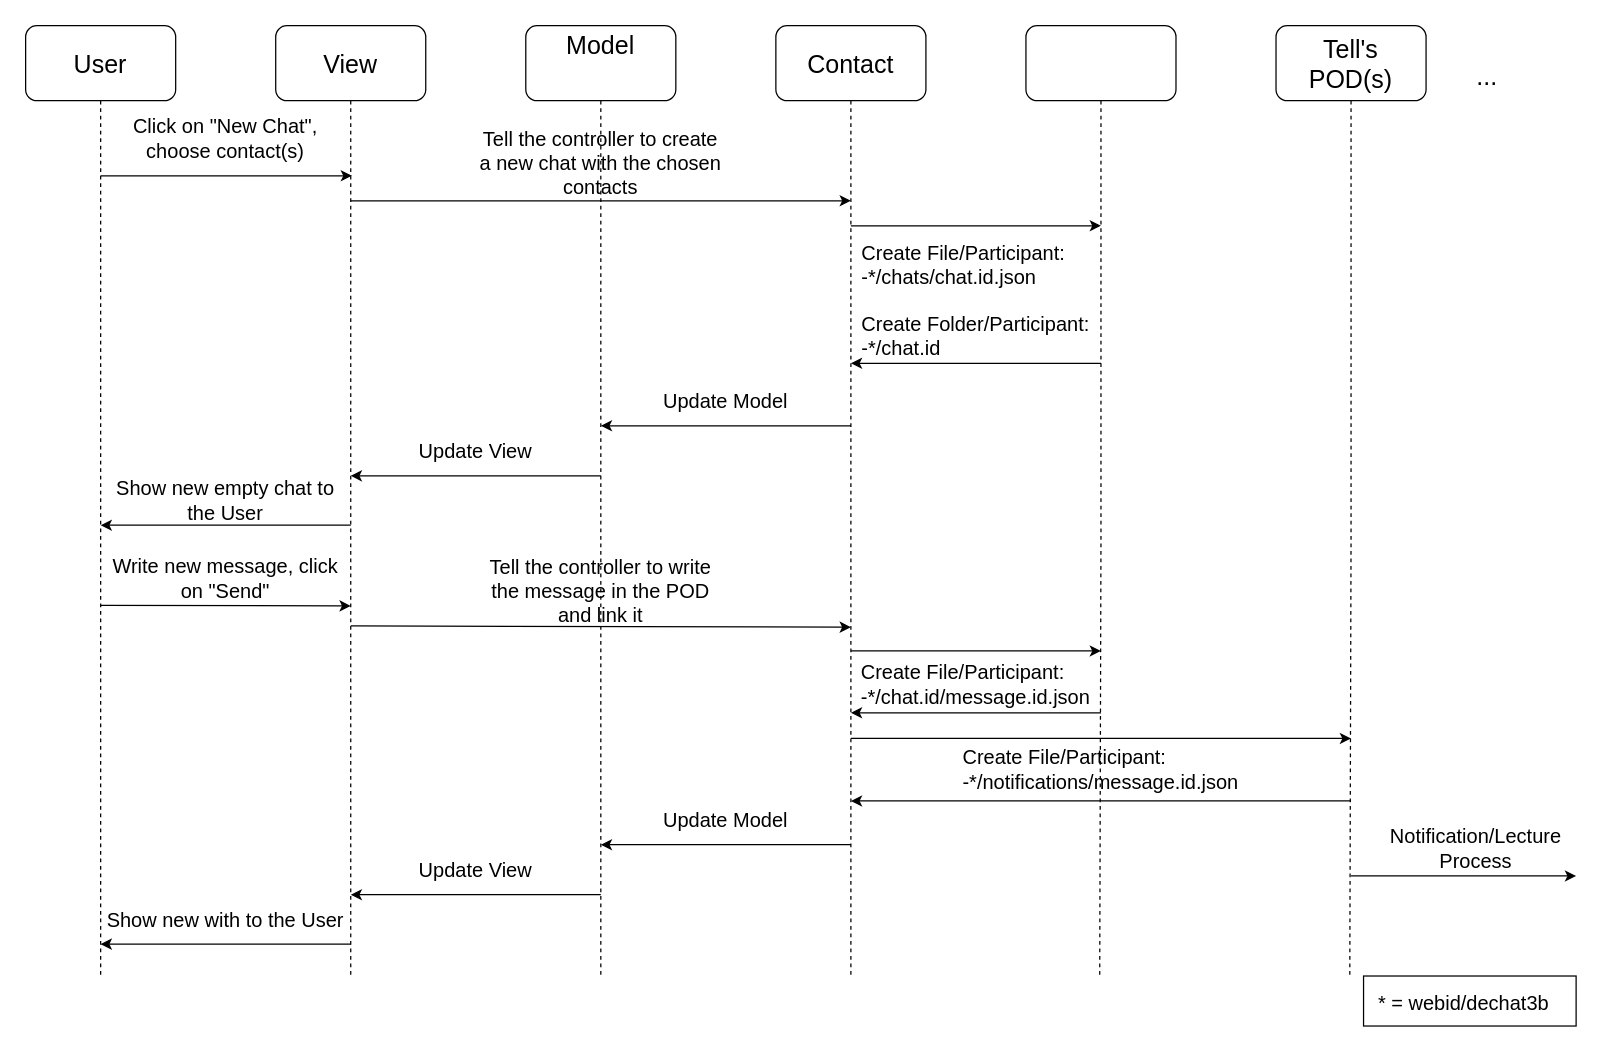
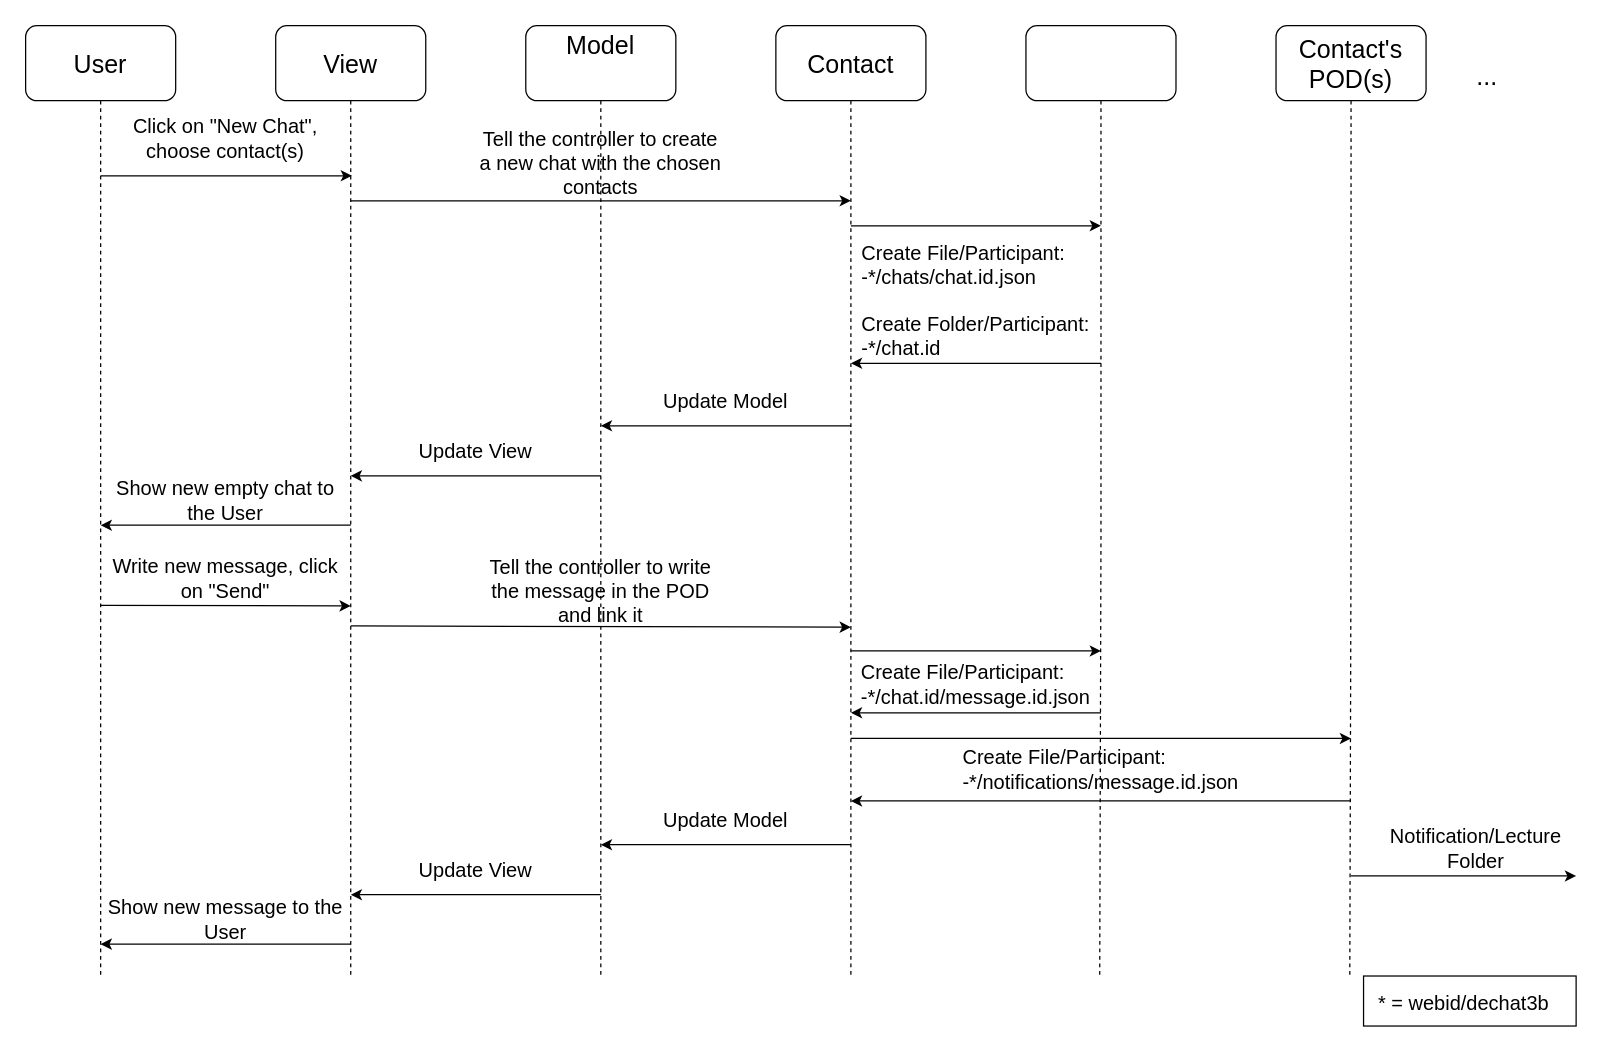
- <mxCell id="35" value="&lt;font style=&quot;font-size: 20px&quot;&gt;Tell's POD(s)&lt;/font&gt;" style="text;html=1;strokeColor=none;fillColor=none;align=center;verticalAlign=middle;whiteSpace=wrap;rounded=0;" parent="1" vertex="1"><mxGeometry x="1025" width="110" height="60" as="geometry" y="20" /></mxCell>
+ <mxCell id="35" value="&lt;font style=&quot;font-size: 20px&quot;&gt;Contact's POD(s)&lt;/font&gt;" style="text;html=1;strokeColor=none;fillColor=none;align=center;verticalAlign=middle;whiteSpace=wrap;rounded=0;" parent="1" vertex="1"><mxGeometry x="1025" width="110" height="60" as="geometry" y="20" /></mxCell>
- <mxCell id="47" value="&lt;font style=&quot;font-size: 16px&quot;&gt;Notification/Lecture Process&lt;/font&gt;" style="text;html=1;strokeColor=none;fillColor=none;align=center;verticalAlign=middle;whiteSpace=wrap;rounded=0;" parent="1" vertex="1"><mxGeometry x="1100" y="660" width="160" height="35" as="geometry" /></mxCell>
+ <mxCell id="47" value="&lt;font style=&quot;font-size: 16px&quot;&gt;Notification/Lecture Folder&lt;/font&gt;" style="text;html=1;strokeColor=none;fillColor=none;align=center;verticalAlign=middle;whiteSpace=wrap;rounded=0;" parent="1" vertex="1"><mxGeometry x="1100" y="660" width="160" height="35" as="geometry" /></mxCell>
- <mxCell id="43" value="&lt;font style=&quot;font-size: 16px&quot;&gt;Show new with to the User&lt;/font&gt;" style="text;html=1;strokeColor=none;fillColor=none;align=center;verticalAlign=middle;whiteSpace=wrap;rounded=0;" parent="1" vertex="1"><mxGeometry x="80" y="715" width="200" height="40" as="geometry" /></mxCell>
+ <mxCell id="43" value="&lt;font style=&quot;font-size: 16px&quot;&gt;Show new message to the User&lt;/font&gt;" style="text;html=1;strokeColor=none;fillColor=none;align=center;verticalAlign=middle;whiteSpace=wrap;rounded=0;" parent="1" vertex="1"><mxGeometry x="80" y="715" width="200" height="40" as="geometry" /></mxCell>
